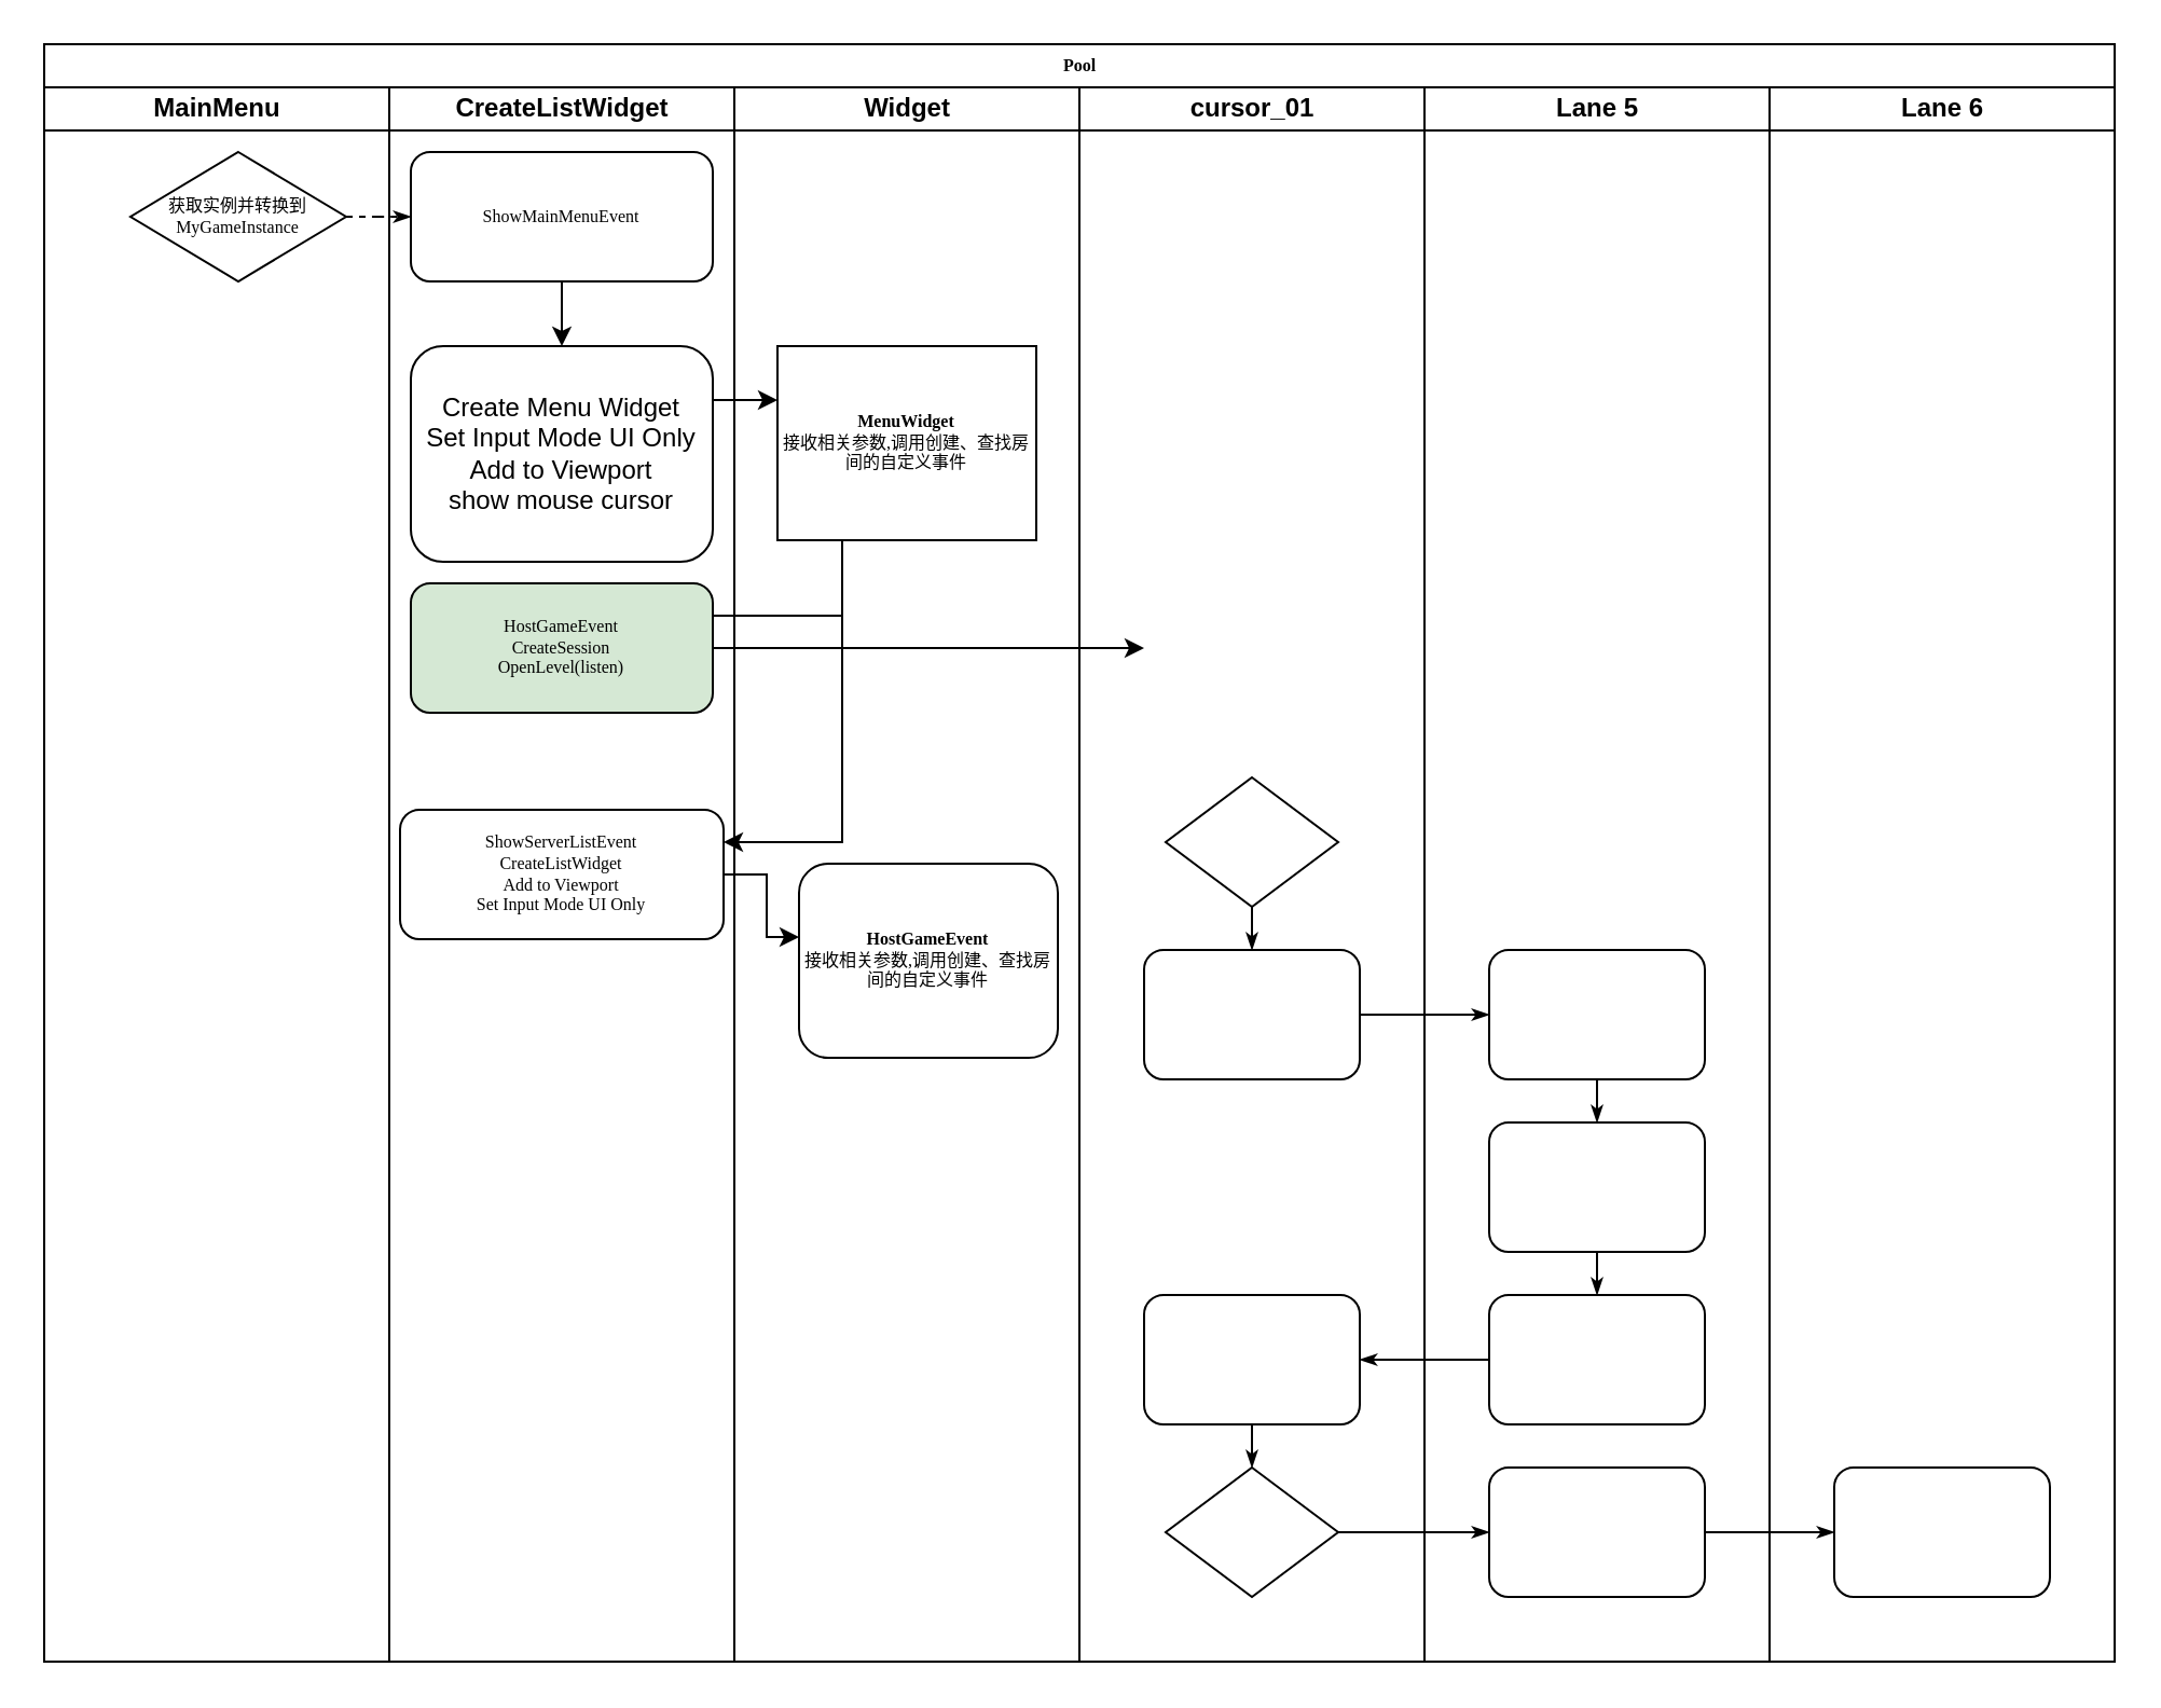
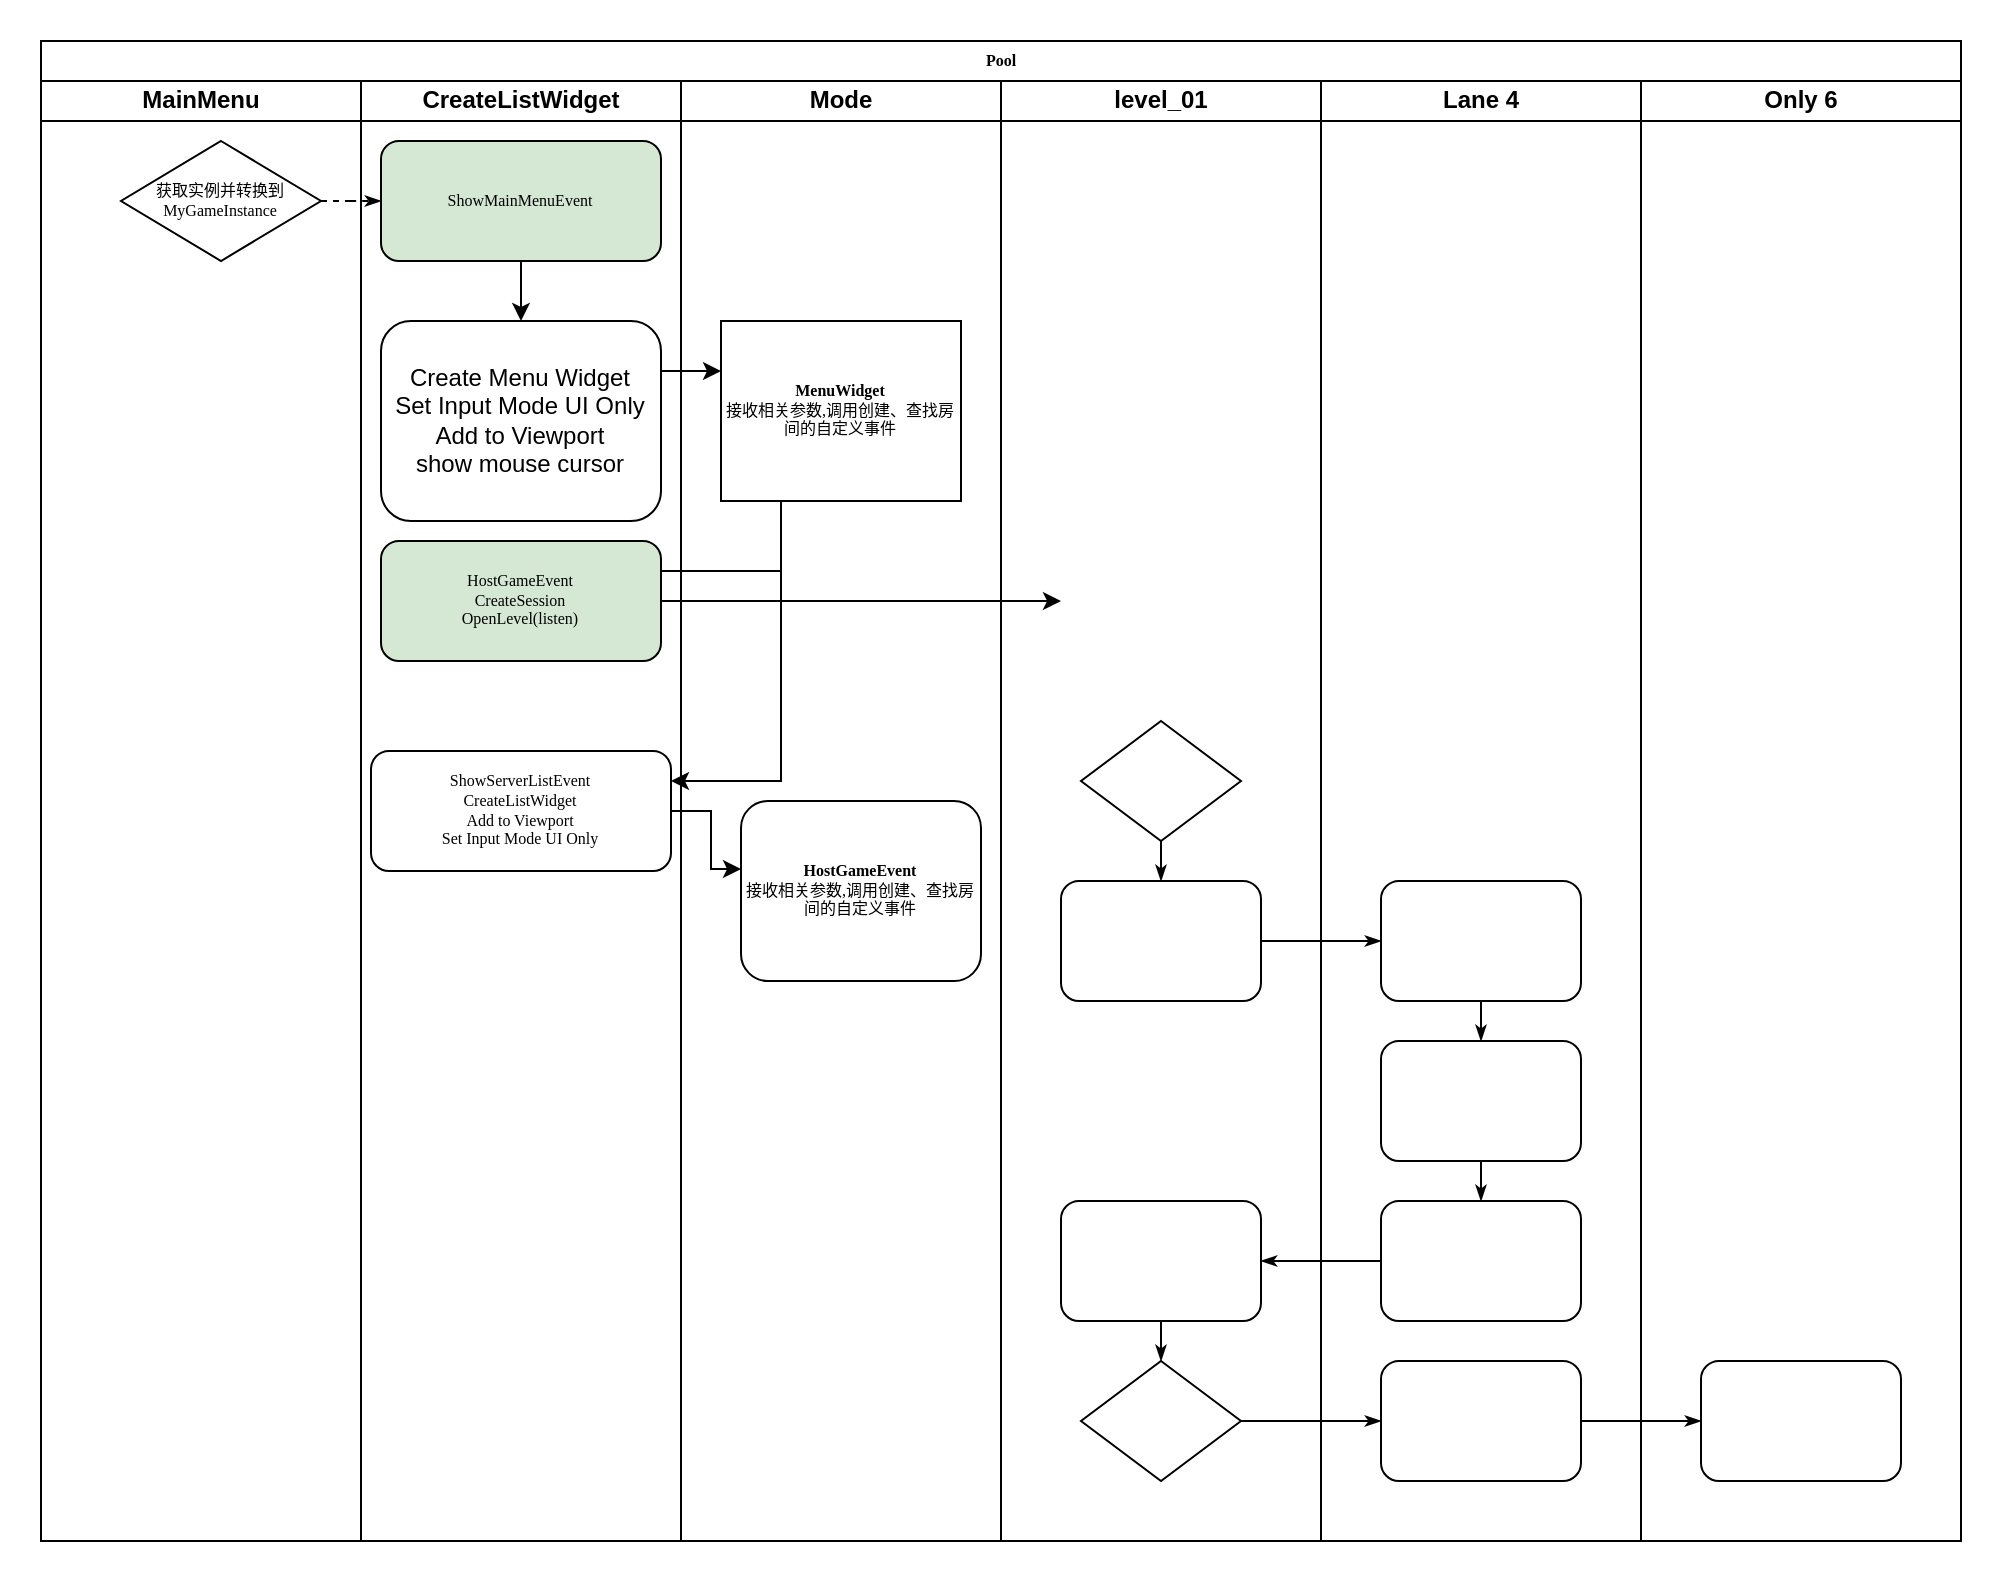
- <mxCell id="18" value="Widget" style="swimlane;html=1;startSize=20;" vertex="1" parent="2"><mxGeometry x="320" y="20" width="160" height="730" as="geometry" /></mxCell>
+ <mxCell id="18" value="Mode" style="swimlane;html=1;startSize=20;" vertex="1" parent="2"><mxGeometry x="320" y="20" width="160" height="730" as="geometry" /></mxCell>
- <mxCell id="21" value="cursor_01" style="swimlane;html=1;startSize=20;" vertex="1" parent="2"><mxGeometry x="480" y="20" width="160" height="730" as="geometry" /></mxCell>
+ <mxCell id="21" value="level_01" style="swimlane;html=1;startSize=20;" vertex="1" parent="2"><mxGeometry x="480" y="20" width="160" height="730" as="geometry" /></mxCell>
- <mxCell id="28" value="Lane 5" style="swimlane;html=1;startSize=20;" vertex="1" parent="2"><mxGeometry x="640" y="20" width="160" height="730" as="geometry" /></mxCell>
+ <mxCell id="28" value="Lane 4" style="swimlane;html=1;startSize=20;" vertex="1" parent="2"><mxGeometry x="640" y="20" width="160" height="730" as="geometry" /></mxCell>
- <mxCell id="35" value="Lane 6" style="swimlane;html=1;startSize=20;" vertex="1" parent="2"><mxGeometry x="800" y="20" width="160" height="730" as="geometry" /></mxCell>
+ <mxCell id="35" value="Only 6" style="swimlane;html=1;startSize=20;" vertex="1" parent="2"><mxGeometry x="800" y="20" width="160" height="730" as="geometry" /></mxCell>
- <mxCell id="12" value="ShowMainMenuEvent" style="rounded=1;whiteSpace=wrap;html=1;shadow=0;labelBackgroundColor=none;strokeWidth=1;fontFamily=Verdana;fontSize=8;align=center;" vertex="1" parent="10"><mxGeometry x="10" y="30" width="140" height="60" as="geometry" /></mxCell>
+ <mxCell id="12" value="ShowMainMenuEvent" style="rounded=1;whiteSpace=wrap;html=1;shadow=0;labelBackgroundColor=none;strokeWidth=1;fontFamily=Verdana;fontSize=8;align=center;fillColor=#d5e8d4;" vertex="1" parent="10"><mxGeometry x="10" y="30" width="140" height="60" as="geometry" /></mxCell>
